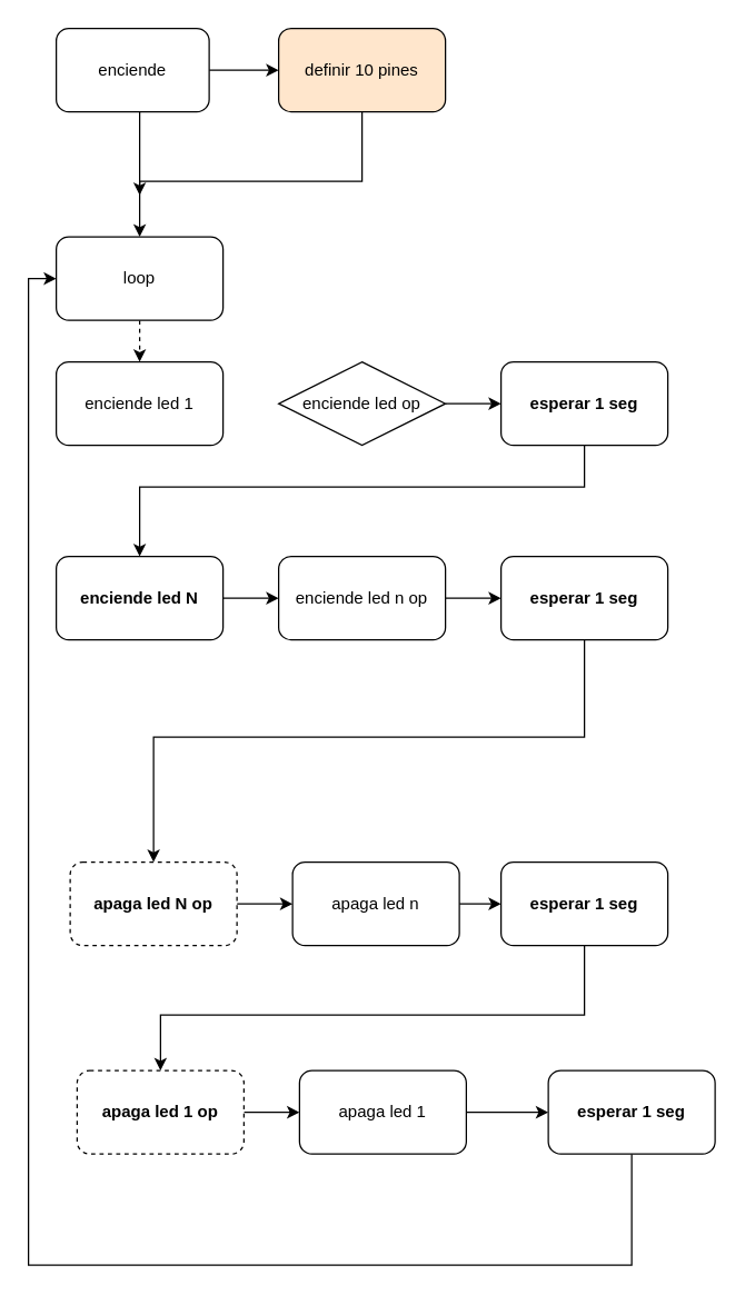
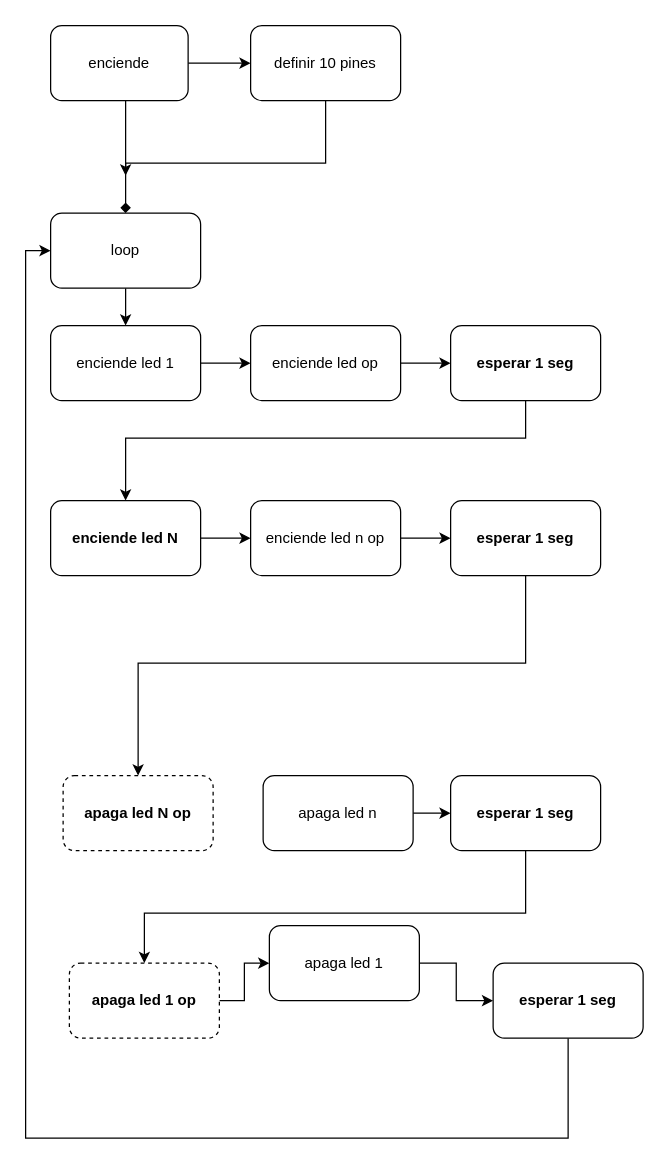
- <mxCell id="6" value="definir 10 pines" style="rounded=1;whiteSpace=wrap;html=1;fillColor=#ffe6cc;" vertex="1" parent="1"><mxGeometry x="200" y="20" width="120" height="60" as="geometry" /></mxCell>
+ <mxCell id="6" value="definir 10 pines" style="rounded=1;whiteSpace=wrap;html=1;" vertex="1" parent="1"><mxGeometry x="200" y="20" width="120" height="60" as="geometry" /></mxCell>
- <mxCell id="3" style="edgeStyle=orthogonalEdgeStyle;rounded=0;orthogonalLoop=1;jettySize=auto;html=1;" edge="1" parent="1" source="4" target="8"><mxGeometry relative="1" as="geometry"><Array as="points"><mxPoint x="100" y="110" /><mxPoint x="100" y="110" /></Array></mxGeometry></mxCell>
+ <mxCell id="3" style="edgeStyle=orthogonalEdgeStyle;rounded=0;orthogonalLoop=1;jettySize=auto;html=1;endArrow=diamond;" edge="1" parent="1" source="4" target="8"><mxGeometry relative="1" as="geometry"><Array as="points"><mxPoint x="100" y="110" /><mxPoint x="100" y="110" /></Array></mxGeometry></mxCell>
- <mxCell id="7" style="edgeStyle=orthogonalEdgeStyle;rounded=0;orthogonalLoop=1;jettySize=auto;html=1;exitX=0.5;exitY=1;exitDx=0;exitDy=0;entryX=0.5;entryY=0;entryDx=0;entryDy=0;dashed=1;" edge="1" parent="1" source="8" target="12"><mxGeometry relative="1" as="geometry" /></mxCell>
+ <mxCell id="7" style="edgeStyle=orthogonalEdgeStyle;rounded=0;orthogonalLoop=1;jettySize=auto;html=1;exitX=0.5;exitY=1;exitDx=0;exitDy=0;entryX=0.5;entryY=0;entryDx=0;entryDy=0;" edge="1" parent="1" source="8" target="12"><mxGeometry relative="1" as="geometry" /></mxCell>
+ <mxCell id="11" style="edgeStyle=orthogonalEdgeStyle;rounded=0;orthogonalLoop=1;jettySize=auto;html=1;entryX=0;entryY=0.5;entryDx=0;entryDy=0;" edge="1" parent="1" source="12" target="10"><mxGeometry relative="1" as="geometry" /></mxCell>
- <mxCell id="10" value="enciende led op" style="rhombus;whiteSpace=wrap;html=1;" vertex="1" parent="1"><mxGeometry x="200" y="260" width="120" height="60" as="geometry" /></mxCell>
+ <mxCell id="10" value="enciende led op" style="rounded=1;whiteSpace=wrap;html=1;" vertex="1" parent="1"><mxGeometry x="200" y="260" width="120" height="60" as="geometry" /></mxCell>
- <mxCell id="21" style="edgeStyle=orthogonalEdgeStyle;rounded=0;orthogonalLoop=1;jettySize=auto;html=1;" edge="1" parent="1" source="22" target="24"><mxGeometry relative="1" as="geometry" /></mxCell>
- <mxCell id="30" value="apaga led 1" style="rounded=1;whiteSpace=wrap;html=1;" vertex="1" parent="1"><mxGeometry x="215" y="770" width="120" height="60" as="geometry" /></mxCell>
+ <mxCell id="30" value="apaga led 1" style="rounded=1;whiteSpace=wrap;html=1;" vertex="1" parent="1"><mxGeometry x="215" y="740" width="120" height="60" as="geometry" /></mxCell>
